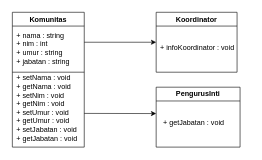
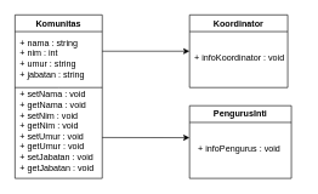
- <mxCell id="9" value="+ getJabatan : void" style="text;html=1;align=left;verticalAlign=middle;resizable=0;points=[];autosize=1;strokeColor=none;fillColor=none;" vertex="1" parent="8"><mxGeometry x="10" y="45" width="140" height="30" as="geometry" /></mxCell>
+ <mxCell id="9" value="+ infoPengurus : void" style="text;html=1;align=left;verticalAlign=middle;resizable=0;points=[];autosize=1;strokeColor=none;fillColor=none;" vertex="1" parent="8"><mxGeometry x="10" y="45" width="140" height="30" as="geometry" /></mxCell>
